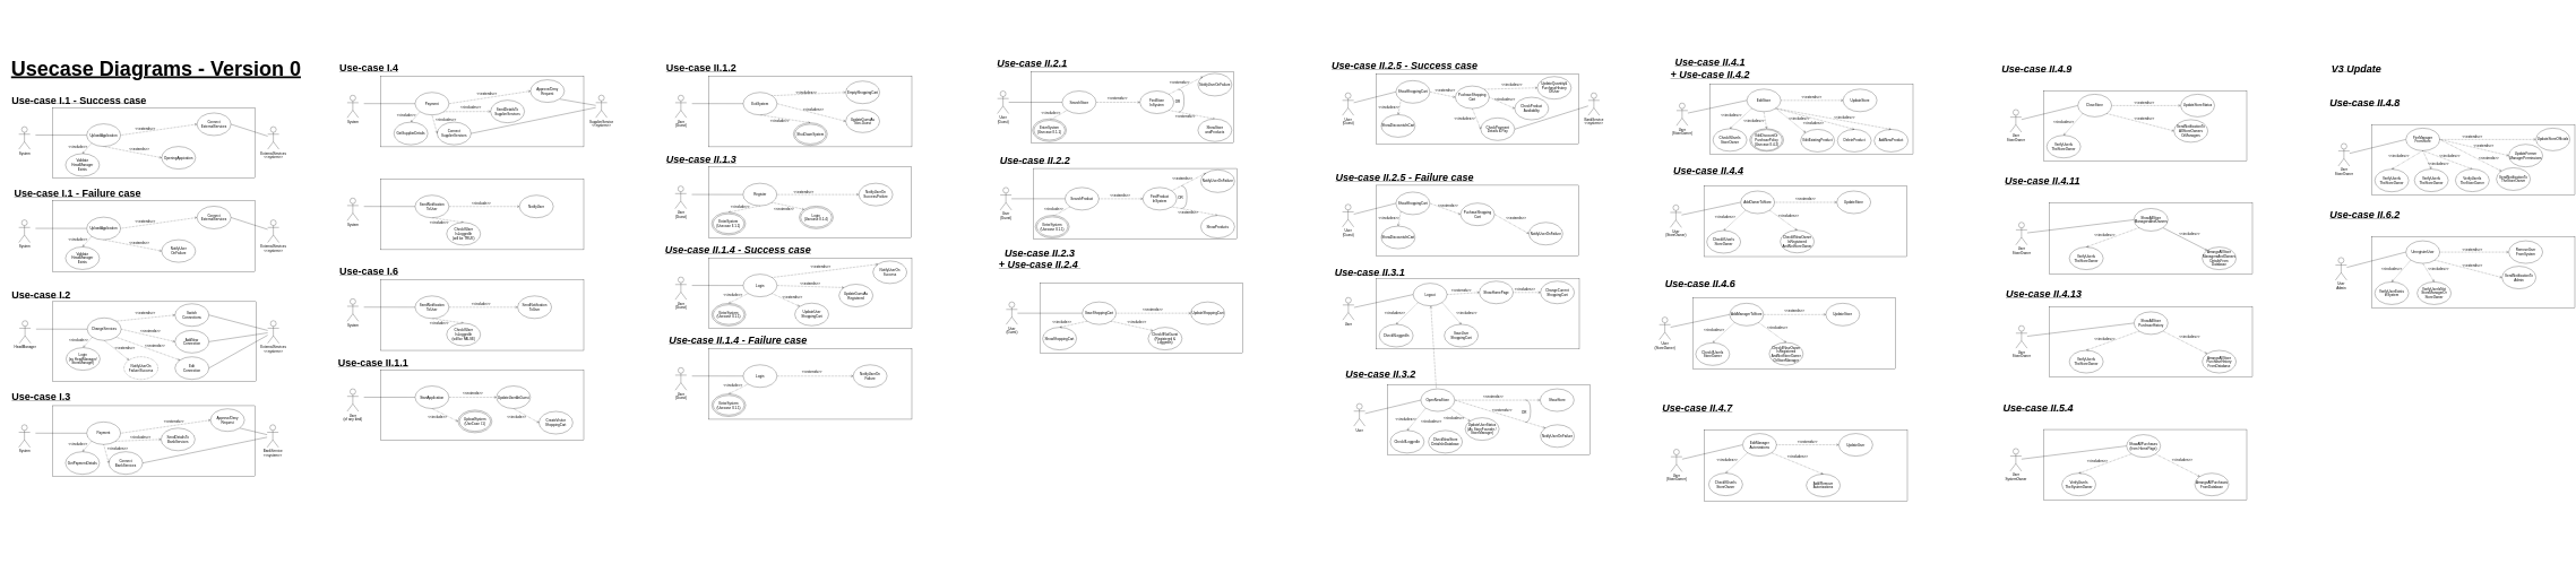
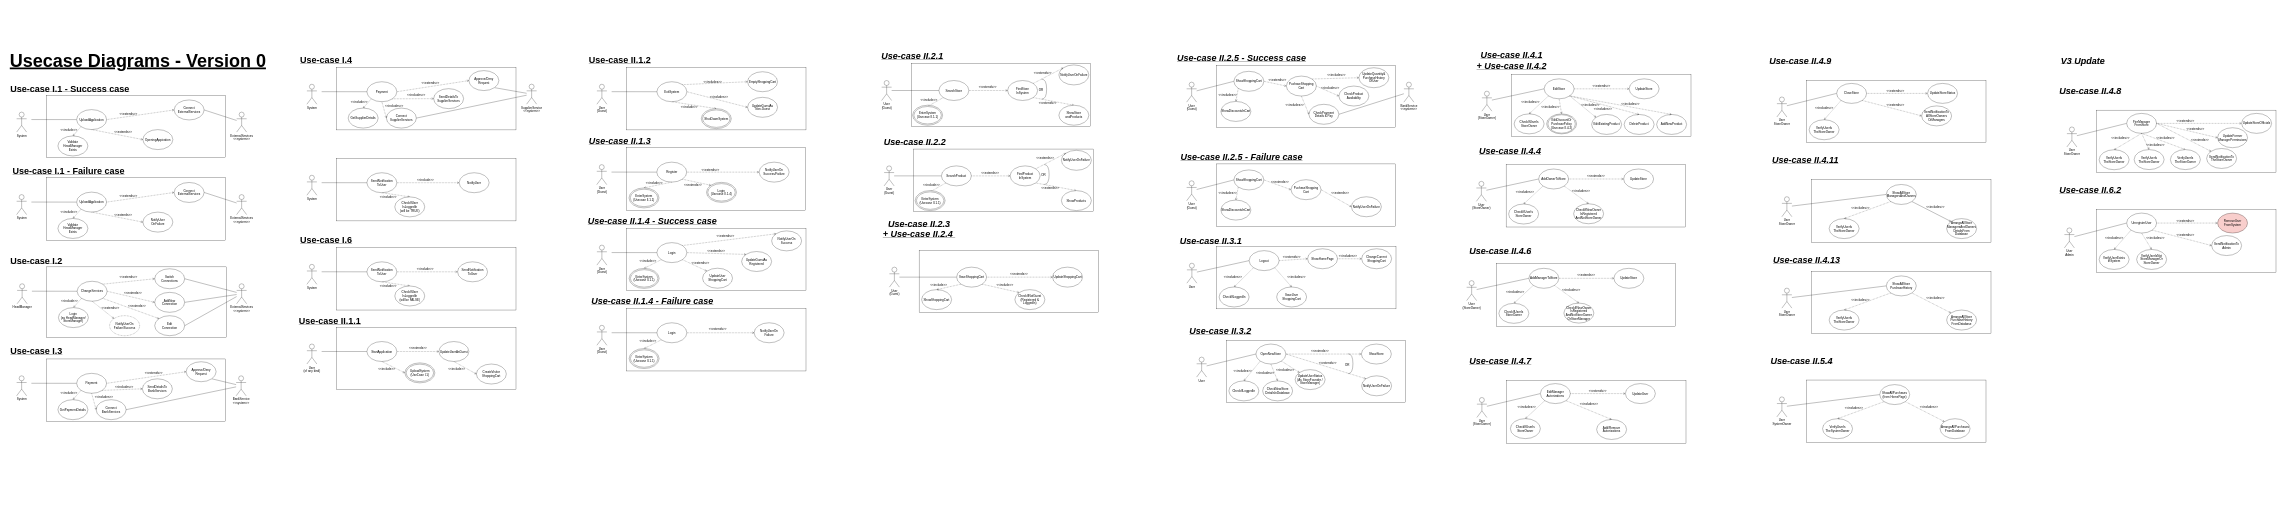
- <mxCell id="460" value="RemoveUser&lt;br&gt;FromSystem" style="ellipse;whiteSpace=wrap;html=1;" vertex="1" parent="1"><mxGeometry x="8869.79" y="851.79" width="120" height="80" as="geometry" /></mxCell>
+ <mxCell id="460" value="RemoveUser&lt;br&gt;FromSystem" style="ellipse;whiteSpace=wrap;html=1;fillColor=#f8cecc;" vertex="1" parent="1"><mxGeometry x="8869.79" y="851.79" width="120" height="80" as="geometry" /></mxCell>
- <mxCell id="242" value="&lt;i&gt;&lt;b&gt;&lt;u&gt;&lt;font style=&quot;font-size: 36px&quot;&gt;Use-case II.4.6&lt;/font&gt;&lt;/u&gt;&lt;/b&gt;&lt;/i&gt;" style="text;html=1;strokeColor=none;fillColor=none;align=center;verticalAlign=middle;whiteSpace=wrap;rounded=0;" parent="1" vertex="1"><mxGeometry x="5876" y="975.58" width="270" height="50" as="geometry" /></mxCell>
+ <mxCell id="242" value="&lt;i&gt;&lt;b&gt;&lt;u&gt;&lt;font style=&quot;font-size: 36px&quot;&gt;Use-case II.4.6&lt;/font&gt;&lt;/u&gt;&lt;/b&gt;&lt;/i&gt;" style="text;html=1;strokeColor=none;fillColor=none;align=center;verticalAlign=middle;whiteSpace=wrap;rounded=0;" parent="1" vertex="1"><mxGeometry x="5866" y="975.58" width="270" height="50" as="geometry" /></mxCell>
- <mxCell id="227" style="edgeStyle=none;rounded=0;orthogonalLoop=1;jettySize=auto;html=1;exitX=0.5;exitY=1;exitDx=0;exitDy=0;dashed=1;endArrow=open;endFill=0;" parent="1" source="229" target="203" edge="1"><mxGeometry relative="1" as="geometry"><mxPoint x="5095" y="1457.65" as="sourcePoint" /><mxPoint x="4985" y="1533.03" as="targetPoint" /></mxGeometry></mxCell>
+ <mxCell id="227" style="edgeStyle=none;rounded=0;orthogonalLoop=1;jettySize=auto;html=1;exitX=0.5;exitY=1;exitDx=0;exitDy=0;entryX=0.5;entryY=0;entryDx=0;entryDy=0;dashed=1;endArrow=open;endFill=0;" parent="1" source="229" target="226" edge="1"><mxGeometry relative="1" as="geometry"><mxPoint x="5095" y="1457.65" as="sourcePoint" /><mxPoint x="4985" y="1533.03" as="targetPoint" /></mxGeometry></mxCell>
